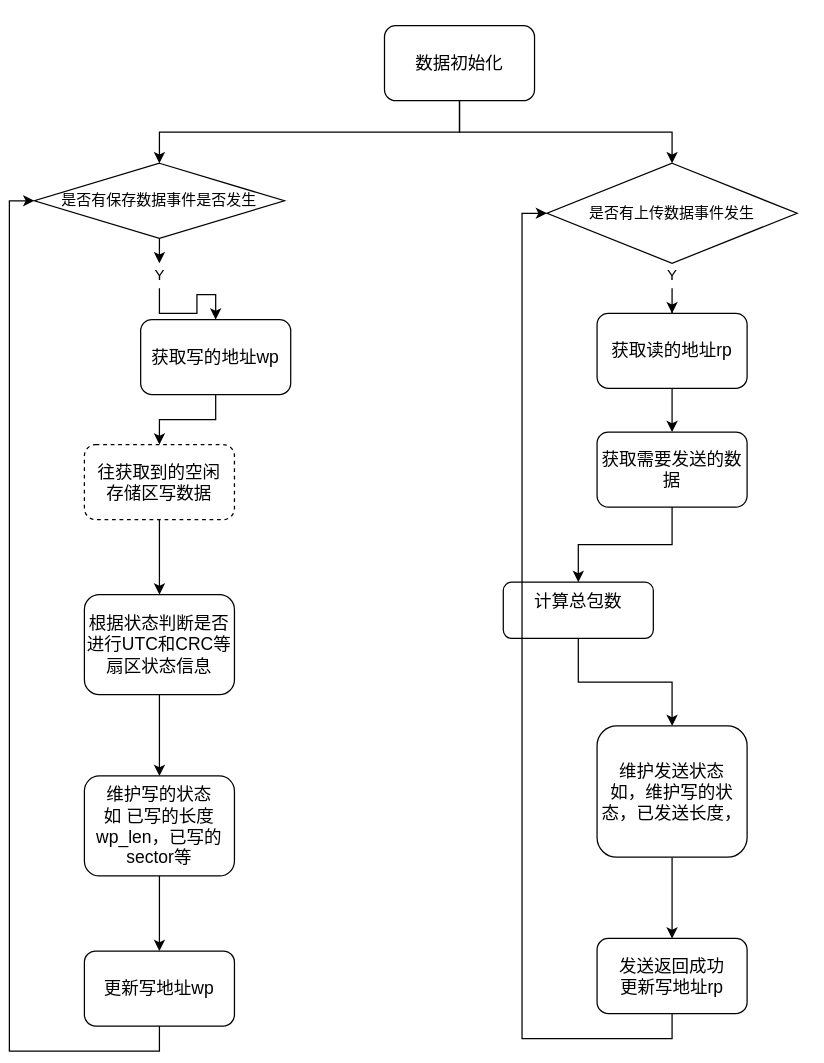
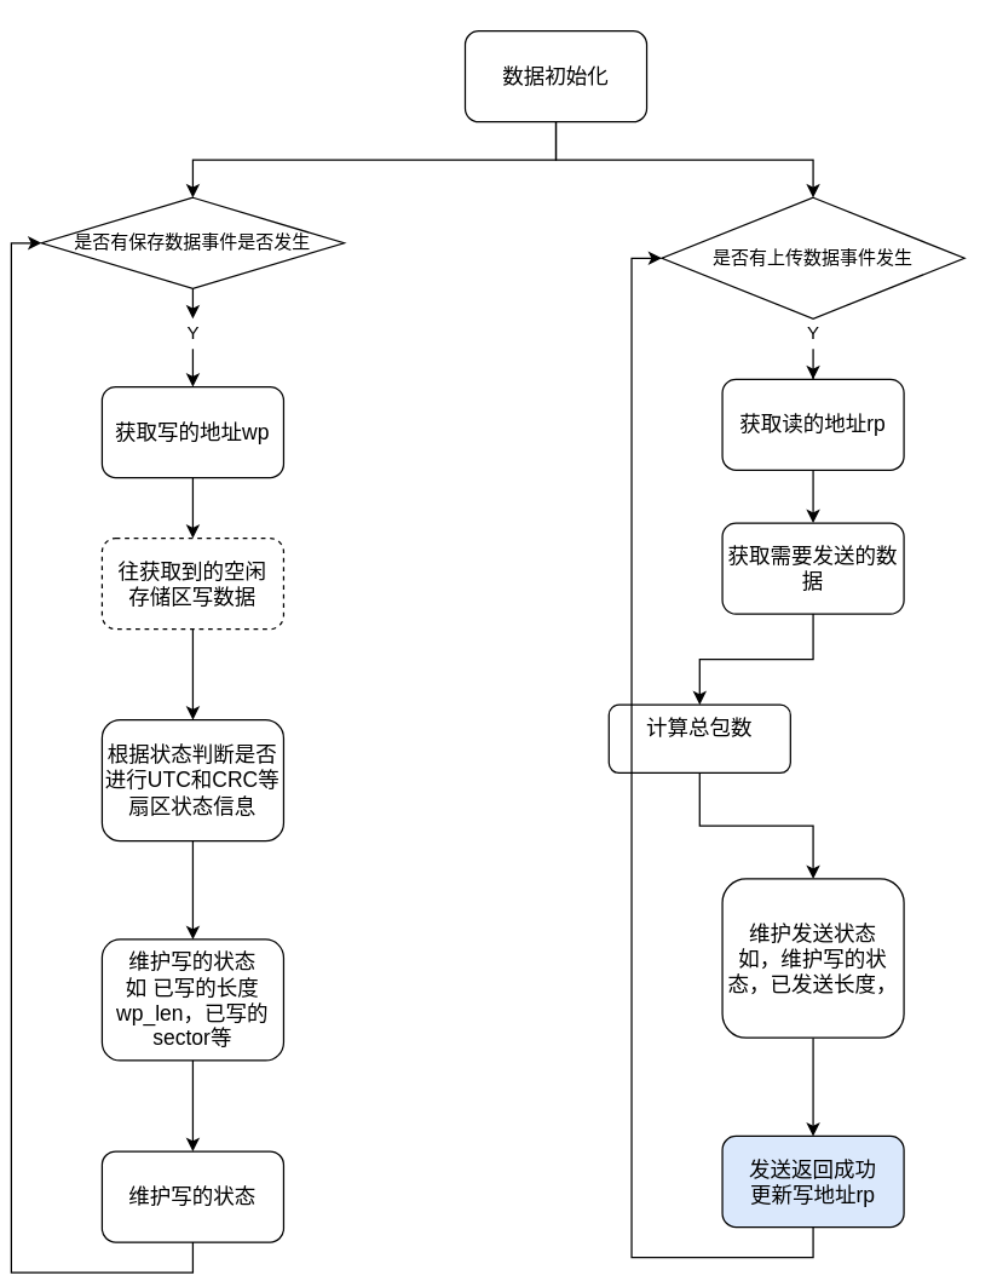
- <mxCell id="3" value="&lt;font style=&quot;font-size: 14px&quot;&gt;获取写的地址wp&lt;/font&gt;" style="rounded=1;whiteSpace=wrap;html=1;" parent="1" vertex="1"><mxGeometry x="105" y="255" width="120" height="60" as="geometry" /></mxCell>
+ <mxCell id="3" value="&lt;font style=&quot;font-size: 14px&quot;&gt;获取写的地址wp&lt;/font&gt;" style="rounded=1;whiteSpace=wrap;html=1;" parent="1" vertex="1"><mxGeometry x="60" y="255" width="120" height="60" as="geometry" /></mxCell>
- <mxCell id="24" value="&lt;font style=&quot;font-size: 14px&quot;&gt;发送返回成功&lt;br&gt;更新写地址rp&lt;/font&gt;" style="rounded=1;whiteSpace=wrap;html=1;" vertex="1" parent="1"><mxGeometry x="470" y="750" width="120" height="60" as="geometry" /></mxCell>
+ <mxCell id="24" value="&lt;font style=&quot;font-size: 14px&quot;&gt;发送返回成功&lt;br&gt;更新写地址rp&lt;/font&gt;" style="rounded=1;whiteSpace=wrap;html=1;fillColor=#dae8fc;" vertex="1" parent="1"><mxGeometry x="470" y="750" width="120" height="60" as="geometry" /></mxCell>
- <mxCell id="9" value="&lt;font style=&quot;font-size: 14px&quot;&gt;更新写地址wp&lt;/font&gt;" style="rounded=1;whiteSpace=wrap;html=1;" parent="1" vertex="1"><mxGeometry x="60" y="760" width="120" height="60" as="geometry" /></mxCell>
+ <mxCell id="9" value="&lt;font style=&quot;font-size: 14px&quot;&gt;维护写的状态&lt;/font&gt;" style="rounded=1;whiteSpace=wrap;html=1;" parent="1" vertex="1"><mxGeometry x="60" y="760" width="120" height="60" as="geometry" /></mxCell>
